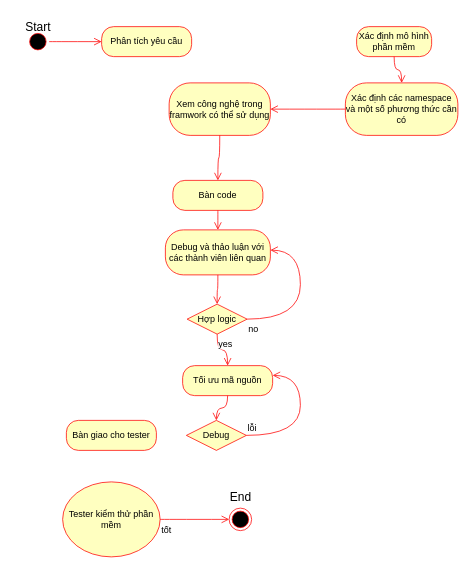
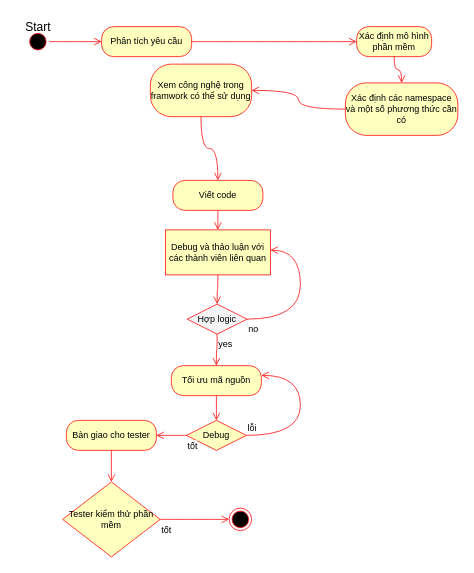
+ <mxCell id="3" value="" style="edgeStyle=orthogonalEdgeStyle;html=1;verticalAlign=bottom;endArrow=open;endSize=8;strokeColor=#ff0000;rounded=0;fontSize=12;curved=1;" edge="1" source="2" parent="1" target="4"><mxGeometry relative="1" as="geometry"><mxPoint x="225" y="170" as="targetPoint" /></mxGeometry></mxCell>
- <mxCell id="8" value="Xem công nghệ trong framwork có thể sử dụng" style="rounded=1;whiteSpace=wrap;html=1;arcSize=40;fontColor=#000000;fillColor=#ffffc0;strokeColor=#ff0000;" vertex="1" parent="1"><mxGeometry x="225" y="110" width="135" height="70" as="geometry" /></mxCell>
+ <mxCell id="8" value="Xem công nghệ trong framwork có thể sử dụng" style="rounded=1;whiteSpace=wrap;html=1;arcSize=40;fontColor=#000000;fillColor=#ffffc0;strokeColor=#ff0000;" vertex="1" parent="1"><mxGeometry x="200" y="85" width="135" height="70" as="geometry" /></mxCell>
- <mxCell id="10" value="Bàn code" style="rounded=1;whiteSpace=wrap;html=1;arcSize=40;fontColor=#000000;fillColor=#ffffc0;strokeColor=#ff0000;" vertex="1" parent="1"><mxGeometry x="230" y="240" width="120" height="40" as="geometry" /></mxCell>
+ <mxCell id="10" value="Viết code" style="rounded=1;whiteSpace=wrap;html=1;arcSize=40;fontColor=#000000;fillColor=#ffffc0;strokeColor=#ff0000;" vertex="1" parent="1"><mxGeometry x="230" y="240" width="120" height="40" as="geometry" /></mxCell>
- <mxCell id="12" value="Debug và thảo luận với các thành viên liên quan" style="rounded=1;whiteSpace=wrap;html=1;arcSize=40;fontColor=#000000;fillColor=#ffffc0;strokeColor=#ff0000;" vertex="1" parent="1"><mxGeometry x="220" y="306" width="140" height="60" as="geometry" /></mxCell>
+ <mxCell id="12" value="Debug và thảo luận với các thành viên liên quan" style="whiteSpace=wrap;html=1;arcSize=40;fontColor=#000000;fillColor=#ffffc0;strokeColor=#ff0000;rounded=0;" vertex="1" parent="1"><mxGeometry x="220" y="306" width="140" height="60" as="geometry" /></mxCell>
- <mxCell id="14" value="Hợp logic" style="rhombus;whiteSpace=wrap;html=1;fontColor=#000000;fillColor=#ffffc0;strokeColor=#ff0000;" vertex="1" parent="1"><mxGeometry x="249" y="405" width="80" height="40" as="geometry" /></mxCell>
+ <mxCell id="14" value="Hợp logic" style="rhombus;whiteSpace=wrap;html=1;fontColor=#000000;fillColor=#f5f5f5;strokeColor=#ff0000;" vertex="1" parent="1"><mxGeometry x="249" y="405" width="80" height="40" as="geometry" /></mxCell>
- <mxCell id="16" value="Tối ưu mã nguồn" style="rounded=1;whiteSpace=wrap;html=1;arcSize=40;fontColor=#000000;fillColor=#ffffc0;strokeColor=#ff0000;" vertex="1" parent="1"><mxGeometry x="243" y="487" width="120" height="40" as="geometry" /></mxCell>
+ <mxCell id="16" value="Tối ưu mã nguồn" style="rounded=1;whiteSpace=wrap;html=1;arcSize=40;fontColor=#000000;fillColor=#ffffc0;strokeColor=#ff0000;" vertex="1" parent="1"><mxGeometry x="228" y="487" width="120" height="40" as="geometry" /></mxCell>
+ <mxCell id="20" value="tốt" style="edgeStyle=orthogonalEdgeStyle;html=1;align=left;verticalAlign=top;endArrow=open;endSize=8;strokeColor=#ff0000;rounded=0;fontSize=12;curved=1;" edge="1" source="18" parent="1" target="21"><mxGeometry x="-1" relative="1" as="geometry"><mxPoint x="288" y="660" as="targetPoint" /></mxGeometry></mxCell>
+ <mxCell id="22" value="" style="edgeStyle=orthogonalEdgeStyle;html=1;verticalAlign=bottom;endArrow=open;endSize=8;strokeColor=#ff0000;rounded=0;fontSize=12;curved=1;" edge="1" source="21" parent="1" target="25"><mxGeometry relative="1" as="geometry"><mxPoint x="280" y="924" as="targetPoint" /><Array as="points" /></mxGeometry></mxCell>
- <mxCell id="29" value="End" style="text;html=1;align=center;verticalAlign=middle;resizable=0;points=[];autosize=1;strokeColor=none;fillColor=none;fontSize=16;" vertex="1" parent="1"><mxGeometry x="295" y="647" width="50" height="30" as="geometry" /></mxCell>
- <mxCell id="25" value="Tester kiểm thử phần mềm" style="ellipse;whiteSpace=wrap;html=1;fontColor=#000000;fillColor=#ffffc0;strokeColor=#ff0000;" vertex="1" parent="1"><mxGeometry x="83" y="642" width="130" height="100" as="geometry" /></mxCell>
+ <mxCell id="25" value="Tester kiểm thử phần mềm" style="rhombus;whiteSpace=wrap;html=1;fontColor=#000000;fillColor=#ffffc0;strokeColor=#ff0000;" vertex="1" parent="1"><mxGeometry x="83" y="642" width="130" height="100" as="geometry" /></mxCell>
